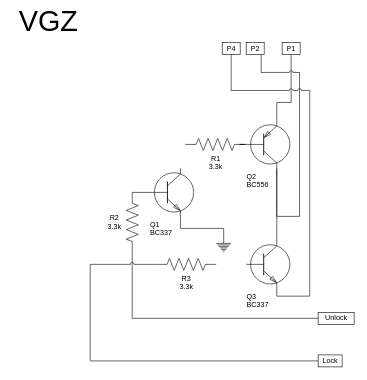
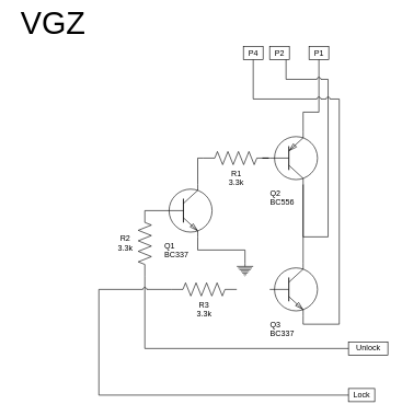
+ <mxCell id="12" style="edgeStyle=orthogonalEdgeStyle;rounded=0;jumpStyle=arc;orthogonalLoop=1;jettySize=auto;html=1;exitX=0;exitY=0.5;exitDx=0;exitDy=0;exitPerimeter=0;entryX=0.7;entryY=0;entryDx=0;entryDy=0;entryPerimeter=0;endArrow=none;endFill=0;strokeColor=#000000;fontColor=#000000;labelBackgroundColor=none;" parent="1" source="13" target="9" edge="1"><mxGeometry relative="1" as="geometry"><Array as="points"><mxPoint x="301" y="240" /><mxPoint x="301" y="280" /></Array></mxGeometry></mxCell>
